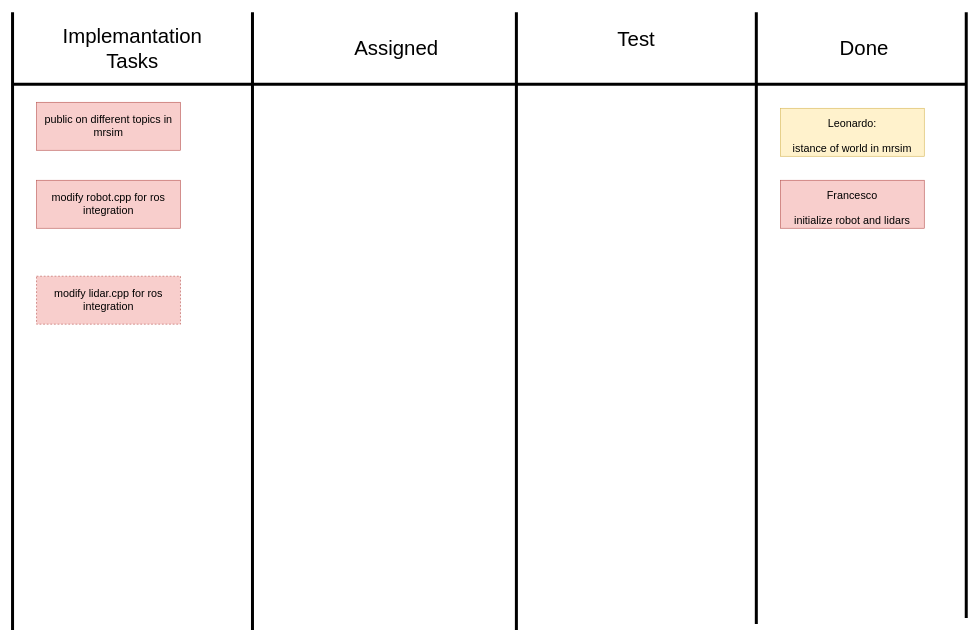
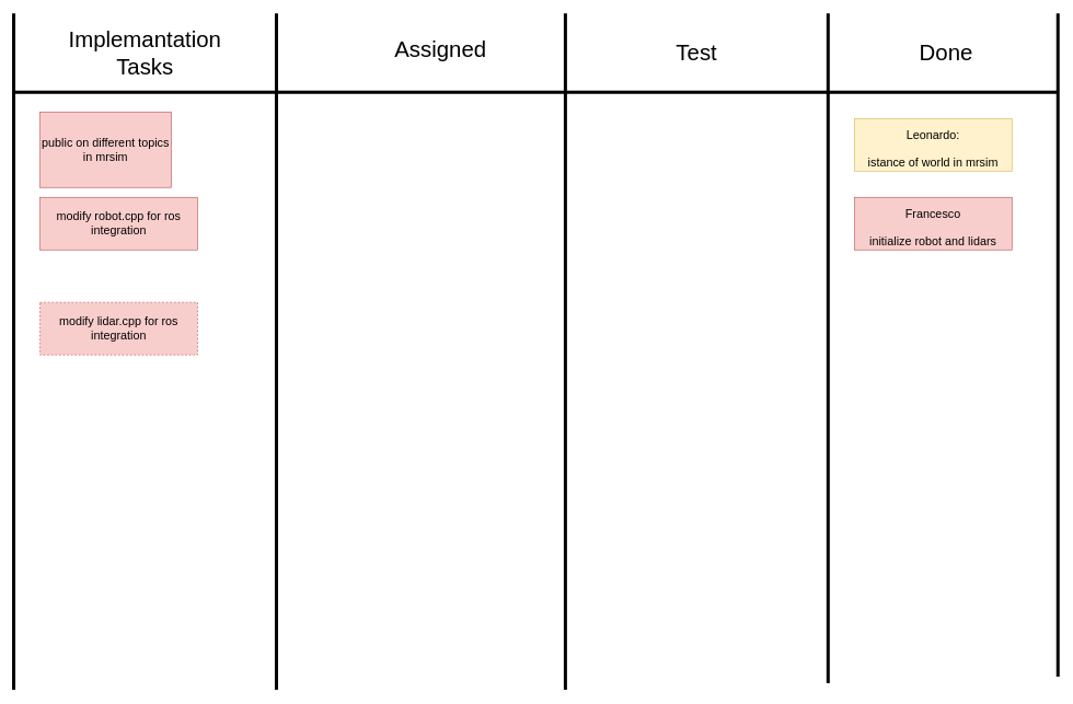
- <mxCell id="9" value="&lt;font style=&quot;font-size: 34px;&quot;&gt;Test&lt;/font&gt;" style="text;html=1;strokeColor=none;fillColor=none;align=center;verticalAlign=middle;whiteSpace=wrap;rounded=0;" parent="1" vertex="1"><mxGeometry x="900" y="25" width="320" height="80" as="geometry" /></mxCell>
+ <mxCell id="9" value="&lt;font style=&quot;font-size: 34px;&quot;&gt;Test&lt;/font&gt;" style="text;html=1;strokeColor=none;fillColor=none;align=center;verticalAlign=middle;whiteSpace=wrap;rounded=0;" parent="1" vertex="1"><mxGeometry x="900" y="40" width="320" height="80" as="geometry" /></mxCell>
- <mxCell id="8" value="&lt;font style=&quot;font-size: 34px;&quot;&gt;Assigned&lt;/font&gt;" style="text;html=1;strokeColor=none;fillColor=none;align=center;verticalAlign=middle;whiteSpace=wrap;rounded=0;" parent="1" vertex="1"><mxGeometry x="500" y="40" width="320" height="80" as="geometry" /></mxCell>
+ <mxCell id="8" value="&lt;font style=&quot;font-size: 34px;&quot;&gt;Assigned&lt;/font&gt;" style="text;html=1;strokeColor=none;fillColor=none;align=center;verticalAlign=middle;whiteSpace=wrap;rounded=0;" parent="1" vertex="1"><mxGeometry x="510" y="35" width="320" height="80" as="geometry" /></mxCell>
- <mxCell id="11" value="&lt;font color=&quot;#000000&quot;&gt;public on different topics in mrsim&lt;/font&gt;" style="rounded=0;whiteSpace=wrap;html=1;fontSize=18;fillColor=#f8cecc;strokeColor=#b85450;" parent="1" vertex="1"><mxGeometry x="60" y="170" width="240" height="80" as="geometry" /></mxCell>
+ <mxCell id="11" value="&lt;font color=&quot;#000000&quot;&gt;public on different topics in mrsim&lt;/font&gt;" style="rounded=0;whiteSpace=wrap;html=1;fontSize=18;fillColor=#f8cecc;strokeColor=#b85450;" parent="1" vertex="1"><mxGeometry x="60" y="170" width="200" height="115" as="geometry" /></mxCell>
